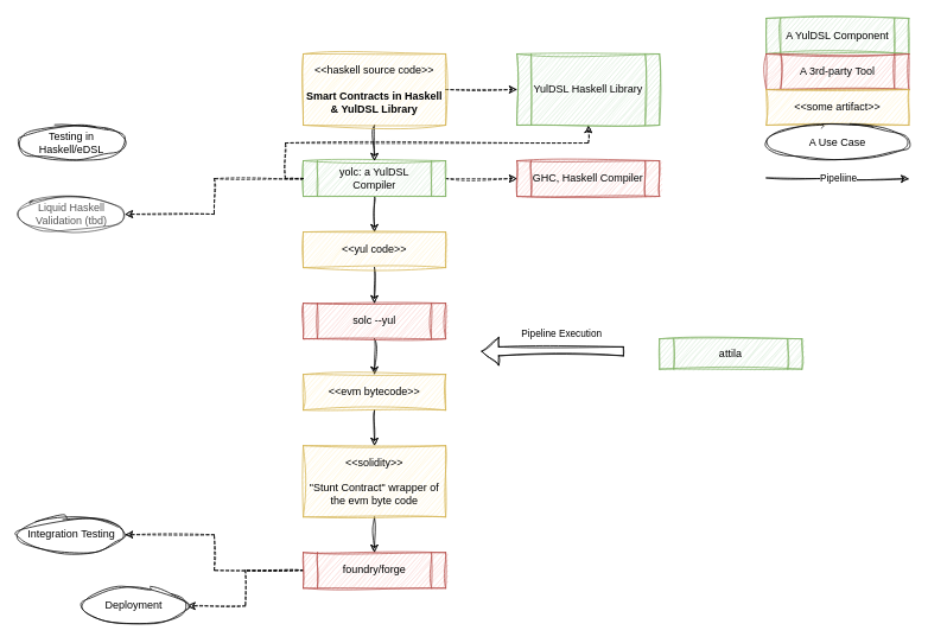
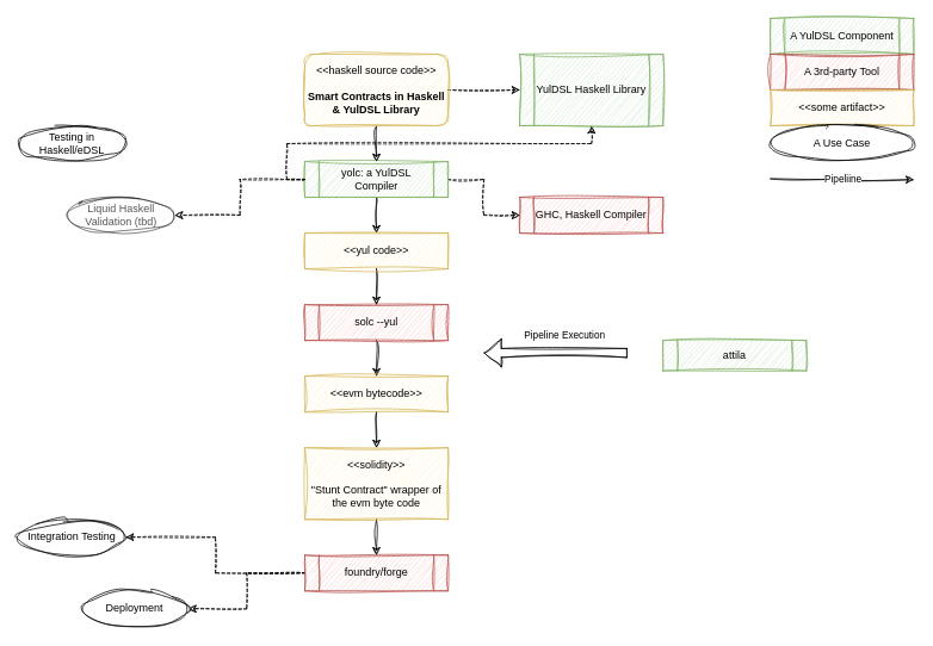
- <mxCell id="9" value="&amp;lt;&amp;lt;haskell source code&amp;gt;&amp;gt;&lt;br&gt;&lt;br&gt;&lt;b&gt;Smart Contracts in Haskell &amp;amp; YulDSL Library&lt;/b&gt;" style="html=1;align=center;verticalAlign=middle;dashed=0;whiteSpace=wrap;sketch=1;hachureGap=4;jiggle=2;curveFitting=1;fillColor=#fff2cc;strokeColor=#d6b656;" vertex="1" parent="1"><mxGeometry x="340" y="60" width="160" height="80" as="geometry" /></mxCell>
+ <mxCell id="9" value="&amp;lt;&amp;lt;haskell source code&amp;gt;&amp;gt;&lt;br&gt;&lt;br&gt;&lt;b&gt;Smart Contracts in Haskell &amp;amp; YulDSL Library&lt;/b&gt;" style="html=1;align=center;verticalAlign=middle;dashed=0;whiteSpace=wrap;sketch=1;hachureGap=4;jiggle=2;curveFitting=1;fillColor=#fff2cc;strokeColor=#d6b656;rounded=1;" vertex="1" parent="1"><mxGeometry x="340" y="60" width="160" height="80" as="geometry" /></mxCell>
- <mxCell id="30" value="GHC, Haskell Compiler" style="shape=process;whiteSpace=wrap;html=1;backgroundOutline=1;sketch=1;hachureGap=4;jiggle=2;curveFitting=1;shadow=0;fillColor=#f8cecc;strokeColor=#b85450;" vertex="1" parent="1"><mxGeometry x="580" y="180" width="160" height="40" as="geometry" /></mxCell>
+ <mxCell id="30" value="GHC, Haskell Compiler" style="shape=process;whiteSpace=wrap;html=1;backgroundOutline=1;sketch=1;hachureGap=4;jiggle=2;curveFitting=1;shadow=0;fillColor=#f8cecc;strokeColor=#b85450;" vertex="1" parent="1"><mxGeometry x="580" y="220" width="160" height="40" as="geometry" /></mxCell>
- <mxCell id="28" value="Liquid Haskell Validation (tbd)" style="ellipse;whiteSpace=wrap;html=1;sketch=1;hachureGap=4;jiggle=2;curveFitting=1;opacity=66;textOpacity=66;" vertex="1" parent="1"><mxGeometry x="20" y="220" width="120" height="40" as="geometry" /></mxCell>
+ <mxCell id="28" value="Liquid Haskell Validation (tbd)" style="ellipse;whiteSpace=wrap;html=1;sketch=1;hachureGap=4;jiggle=2;curveFitting=1;opacity=66;textOpacity=66;" vertex="1" parent="1"><mxGeometry x="75" y="220" width="120" height="40" as="geometry" /></mxCell>
